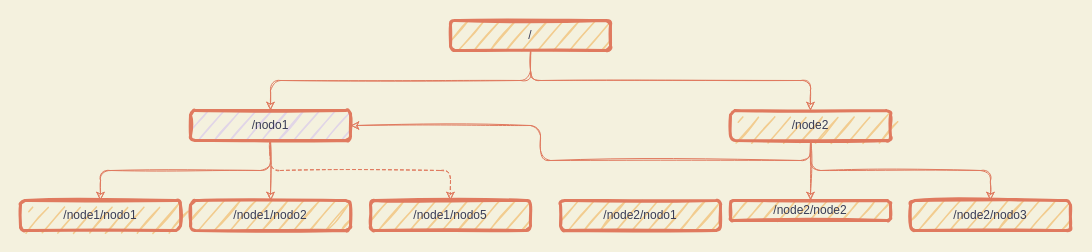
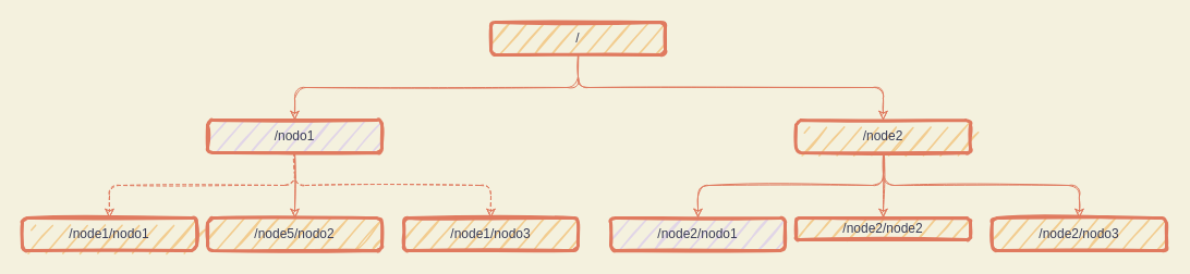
- <mxCell id="9" style="edgeStyle=orthogonalEdgeStyle;orthogonalLoop=1;jettySize=auto;html=1;exitX=0.5;exitY=1;exitDx=0;exitDy=0;sketch=1;labelBackgroundColor=#F4F1DE;strokeColor=#E07A5F;fontColor=#393C56;" edge="1" parent="1" source="12" target="8"><mxGeometry relative="1" as="geometry" /></mxCell>
+ <mxCell id="9" style="edgeStyle=orthogonalEdgeStyle;orthogonalLoop=1;jettySize=auto;html=1;exitX=0.5;exitY=1;exitDx=0;exitDy=0;sketch=1;labelBackgroundColor=#F4F1DE;strokeColor=#E07A5F;fontColor=#393C56;" edge="1" parent="1" source="12" target="16"><mxGeometry relative="1" as="geometry" /></mxCell>
- <mxCell id="5" style="edgeStyle=orthogonalEdgeStyle;orthogonalLoop=1;jettySize=auto;html=1;exitX=0.5;exitY=1;exitDx=0;exitDy=0;entryX=0.5;entryY=0;entryDx=0;entryDy=0;sketch=1;labelBackgroundColor=#F4F1DE;strokeColor=#E07A5F;fontColor=#393C56;" edge="1" parent="1" source="8" target="13"><mxGeometry relative="1" as="geometry" /></mxCell>
+ <mxCell id="5" style="edgeStyle=orthogonalEdgeStyle;orthogonalLoop=1;jettySize=auto;html=1;exitX=0.5;exitY=1;exitDx=0;exitDy=0;entryX=0.5;entryY=0;entryDx=0;entryDy=0;sketch=1;labelBackgroundColor=#F4F1DE;strokeColor=#E07A5F;fontColor=#393C56;dashed=1;" edge="1" parent="1" source="8" target="13"><mxGeometry relative="1" as="geometry" /></mxCell>
- <mxCell id="14" value="/node1/nodo2" style="whiteSpace=wrap;html=1;strokeWidth=3;sketch=1;rounded=1;fillColor=#F2CC8F;strokeColor=#E07A5F;fontColor=#393C56;" vertex="1" parent="1"><mxGeometry x="190" y="200" width="160" height="30" as="geometry" /></mxCell>
+ <mxCell id="14" value="/node5/nodo2" style="whiteSpace=wrap;html=1;strokeWidth=3;sketch=1;rounded=1;fillColor=#F2CC8F;strokeColor=#E07A5F;fontColor=#393C56;" vertex="1" parent="1"><mxGeometry x="190" y="200" width="160" height="30" as="geometry" /></mxCell>
- <mxCell id="15" value="/node1/nodo5" style="whiteSpace=wrap;html=1;strokeWidth=3;sketch=1;rounded=1;fillColor=#F2CC8F;strokeColor=#E07A5F;fontColor=#393C56;" vertex="1" parent="1"><mxGeometry x="370" y="200" width="160" height="30" as="geometry" /></mxCell>
+ <mxCell id="15" value="/node1/nodo3" style="whiteSpace=wrap;html=1;strokeWidth=3;sketch=1;rounded=1;fillColor=#F2CC8F;strokeColor=#E07A5F;fontColor=#393C56;" vertex="1" parent="1"><mxGeometry x="370" y="200" width="160" height="30" as="geometry" /></mxCell>
- <mxCell id="16" value="/node2/nodo1" style="whiteSpace=wrap;html=1;strokeWidth=3;sketch=1;rounded=1;fillColor=#F2CC8F;strokeColor=#E07A5F;fontColor=#393C56;" vertex="1" parent="1"><mxGeometry x="560" y="200" width="160" height="30" as="geometry" /></mxCell>
+ <mxCell id="16" value="/node2/nodo1" style="whiteSpace=wrap;html=1;strokeWidth=3;sketch=1;rounded=1;fillColor=#e1d5e7;strokeColor=#E07A5F;fontColor=#393C56;" vertex="1" parent="1"><mxGeometry x="560" y="200" width="160" height="30" as="geometry" /></mxCell>
